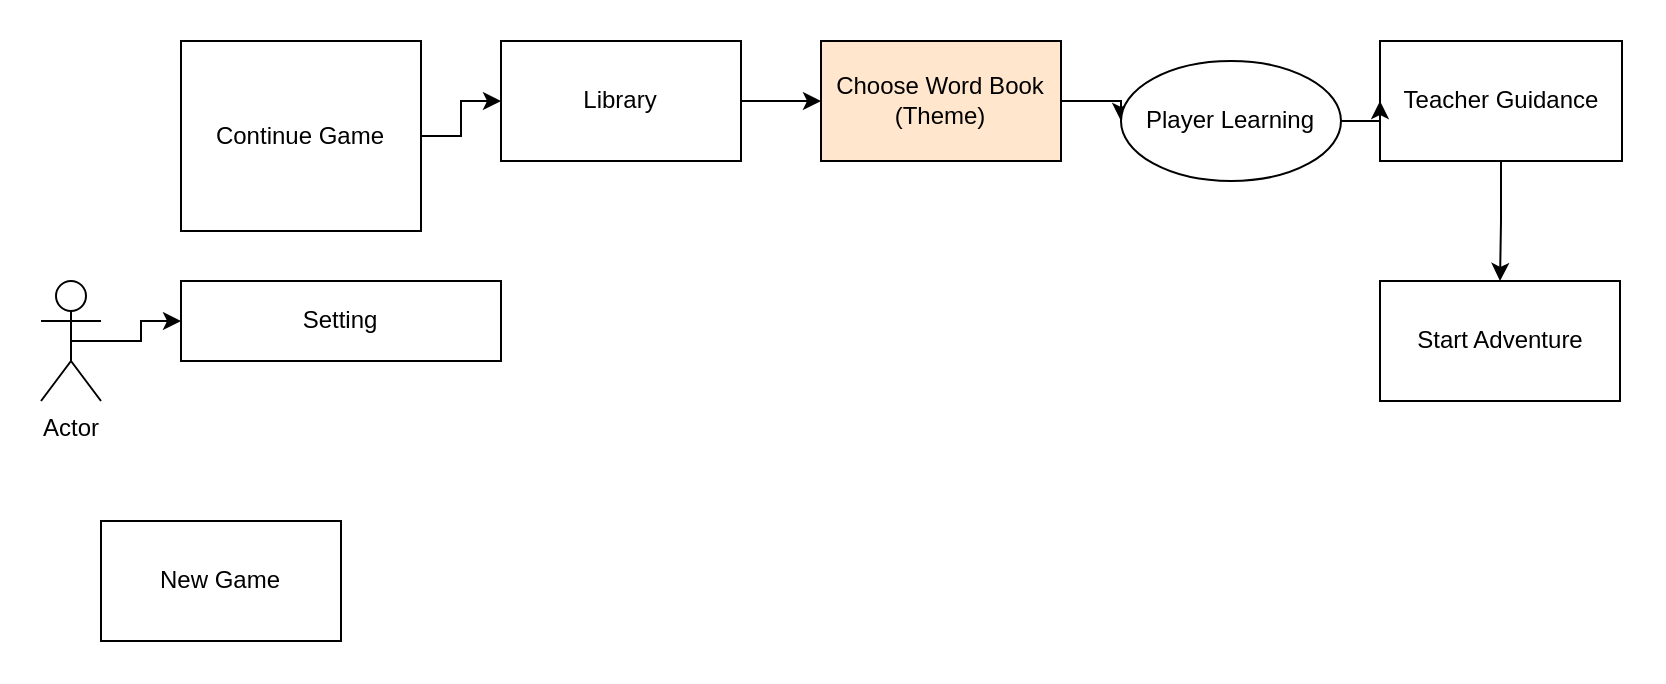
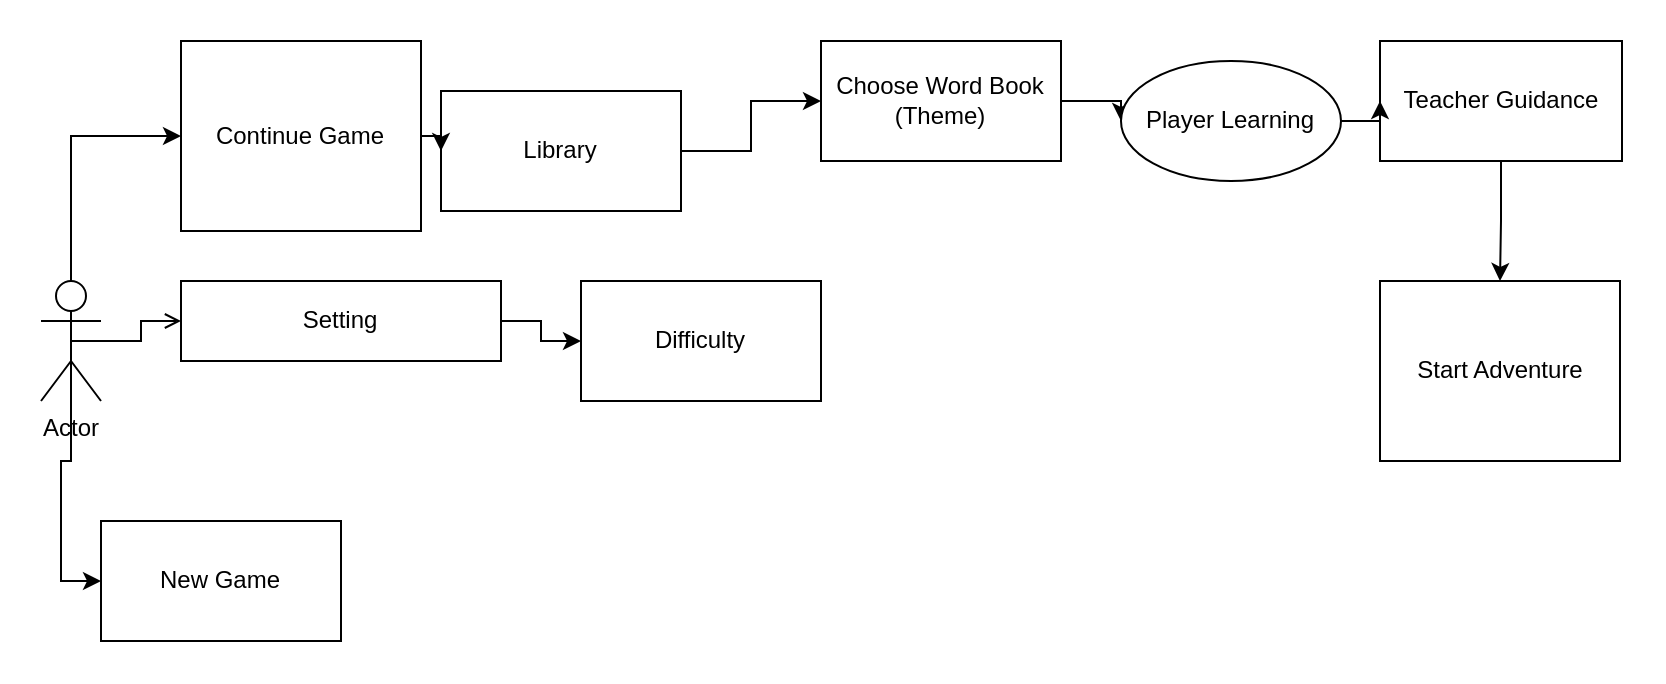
- <mxCell id="8" value="L&lt;span style=&quot;background-color: initial;&quot;&gt;ibrary&lt;/span&gt;" style="rounded=0;whiteSpace=wrap;html=1;" vertex="1" parent="1"><mxGeometry x="250" y="20" width="120" height="60" as="geometry" /></mxCell>
+ <mxCell id="8" value="L&lt;span style=&quot;background-color: initial;&quot;&gt;ibrary&lt;/span&gt;" style="rounded=0;whiteSpace=wrap;html=1;" vertex="1" parent="1"><mxGeometry x="220" y="45" width="120" height="60" as="geometry" /></mxCell>
- <mxCell id="10" value="Choose Word Book&lt;div&gt;(Theme)&lt;/div&gt;" style="rounded=0;whiteSpace=wrap;html=1;fillColor=#ffe6cc;" vertex="1" parent="1"><mxGeometry x="410" y="20" width="120" height="60" as="geometry" /></mxCell>
+ <mxCell id="10" value="Choose Word Book&lt;div&gt;(Theme)&lt;/div&gt;" style="rounded=0;whiteSpace=wrap;html=1;" vertex="1" parent="1"><mxGeometry x="410" y="20" width="120" height="60" as="geometry" /></mxCell>
+ <mxCell id="2" style="edgeStyle=orthogonalEdgeStyle;rounded=0;orthogonalLoop=1;jettySize=auto;html=1;exitX=0.5;exitY=0;exitDx=0;exitDy=0;exitPerimeter=0;entryX=0;entryY=0.5;entryDx=0;entryDy=0;" edge="1" parent="1" source="5" target="19"><mxGeometry relative="1" as="geometry" /></mxCell>
- <mxCell id="3" style="edgeStyle=orthogonalEdgeStyle;rounded=0;orthogonalLoop=1;jettySize=auto;html=1;exitX=0.5;exitY=0.5;exitDx=0;exitDy=0;exitPerimeter=0;entryX=0;entryY=0.5;entryDx=0;entryDy=0;" edge="1" parent="1" source="5" target="16"><mxGeometry relative="1" as="geometry" /></mxCell>
+ <mxCell id="3" style="edgeStyle=orthogonalEdgeStyle;rounded=0;orthogonalLoop=1;jettySize=auto;html=1;exitX=0.5;exitY=0.5;exitDx=0;exitDy=0;exitPerimeter=0;entryX=0;entryY=0.5;entryDx=0;entryDy=0;endArrow=open;" edge="1" parent="1" source="5" target="16"><mxGeometry relative="1" as="geometry" /></mxCell>
+ <mxCell id="15" style="edgeStyle=orthogonalEdgeStyle;rounded=0;orthogonalLoop=1;jettySize=auto;html=1;exitX=1;exitY=0.5;exitDx=0;exitDy=0;entryX=0;entryY=0.5;entryDx=0;entryDy=0;" edge="1" parent="1" source="16" target="20"><mxGeometry relative="1" as="geometry" /></mxCell>
+ <mxCell id="20" value="Difficulty" style="rounded=0;whiteSpace=wrap;html=1;" vertex="1" parent="1"><mxGeometry x="290" y="140" width="120" height="60" as="geometry" /></mxCell>
- <mxCell id="6" value="Start Adventure" style="rounded=0;whiteSpace=wrap;html=1;" vertex="1" parent="1"><mxGeometry x="689.5" y="140" width="120" height="60" as="geometry" /></mxCell>
+ <mxCell id="6" value="Start Adventure" style="rounded=0;whiteSpace=wrap;html=1;" vertex="1" parent="1"><mxGeometry x="689.5" y="140" width="120" height="90" as="geometry" /></mxCell>
+ <mxCell id="4" style="edgeStyle=orthogonalEdgeStyle;rounded=0;orthogonalLoop=1;jettySize=auto;html=1;exitX=0.5;exitY=0.5;exitDx=0;exitDy=0;exitPerimeter=0;entryX=0;entryY=0.5;entryDx=0;entryDy=0;" edge="1" parent="1" source="5" target="17"><mxGeometry relative="1" as="geometry" /></mxCell>
